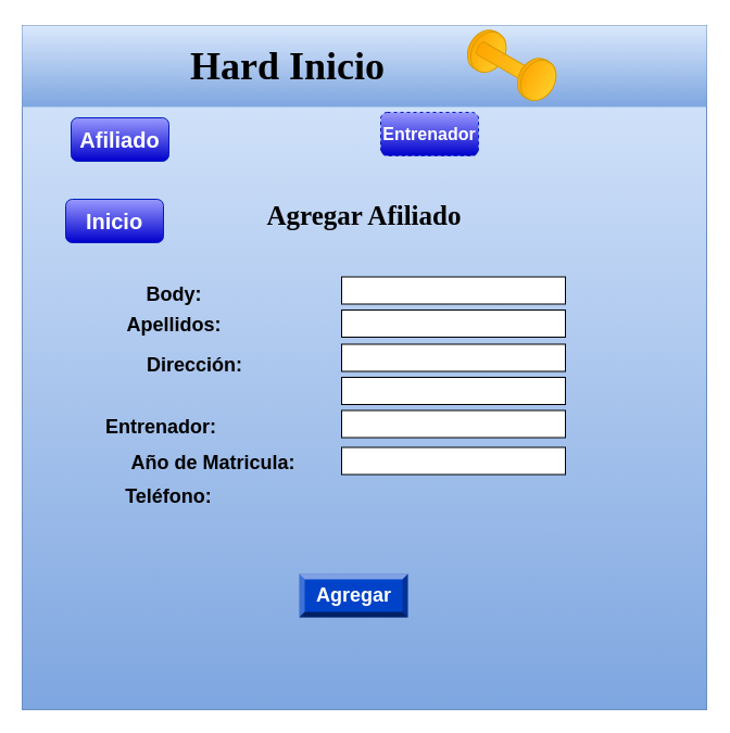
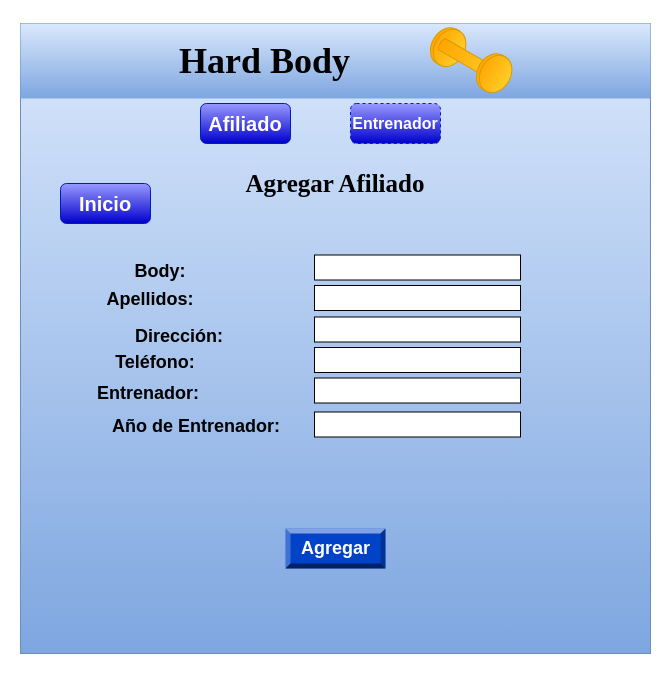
- <mxCell id="4" value="Hard Inicio" style="text;html=1;strokeColor=none;fillColor=none;align=center;verticalAlign=middle;whiteSpace=wrap;rounded=0;fontFamily=Tahoma;fontStyle=1;fontSize=36;" parent="1" vertex="1"><mxGeometry x="130" y="20.5" width="269" height="80" as="geometry" /></mxCell>
+ <mxCell id="4" value="Hard Body" style="text;html=1;strokeColor=none;fillColor=none;align=center;verticalAlign=middle;whiteSpace=wrap;rounded=0;fontFamily=Tahoma;fontStyle=1;fontSize=36;" parent="1" vertex="1"><mxGeometry x="130" y="20.5" width="269" height="80" as="geometry" /></mxCell>
- <mxCell id="10" value="&lt;h1 style=&quot;font-size: 20px;&quot;&gt;Afiliado&lt;/h1&gt;" style="rounded=1;whiteSpace=wrap;html=1;fillColor=#9999FF;strokeColor=#001DBC;fontColor=#ffffff;gradientColor=#0000CC;fontSize=20;" parent="1" vertex="1"><mxGeometry x="65" y="108" width="90" height="40" as="geometry" /></mxCell>
+ <mxCell id="10" value="&lt;h1 style=&quot;font-size: 20px;&quot;&gt;Afiliado&lt;/h1&gt;" style="rounded=1;whiteSpace=wrap;html=1;fillColor=#9999FF;strokeColor=#001DBC;fontColor=#ffffff;gradientColor=#0000CC;fontSize=20;" parent="1" vertex="1"><mxGeometry x="200" y="103" width="90" height="40" as="geometry" /></mxCell>
- <mxCell id="13" value="Agregar Afiliado" style="text;html=1;strokeColor=none;fillColor=none;align=center;verticalAlign=middle;whiteSpace=wrap;rounded=0;fontFamily=Tahoma;fontStyle=1;fontSize=25;" parent="1" vertex="1"><mxGeometry x="180" y="158" width="310" height="80" as="geometry" /></mxCell>
+ <mxCell id="13" value="Agregar Afiliado" style="text;html=1;strokeColor=none;fillColor=none;align=center;verticalAlign=middle;whiteSpace=wrap;rounded=0;fontFamily=Tahoma;fontStyle=1;fontSize=25;" parent="1" vertex="1"><mxGeometry x="180" y="143" width="310" height="80" as="geometry" /></mxCell>
- <mxCell id="15" value="&lt;font style=&quot;font-size: 18px&quot;&gt;&lt;b&gt;Apellidos:&lt;/b&gt;&lt;/font&gt;" style="text;html=1;strokeColor=none;fillColor=none;align=center;verticalAlign=middle;whiteSpace=wrap;rounded=0;fontSize=25;" parent="1" vertex="1"><mxGeometry x="140" y="285" width="40" height="20" as="geometry" /></mxCell>
+ <mxCell id="15" value="&lt;font style=&quot;font-size: 18px&quot;&gt;&lt;b&gt;Apellidos:&lt;/b&gt;&lt;/font&gt;" style="text;html=1;strokeColor=none;fillColor=none;align=center;verticalAlign=middle;whiteSpace=wrap;rounded=0;fontSize=25;" parent="1" vertex="1"><mxGeometry x="130" y="285" width="40" height="20" as="geometry" /></mxCell>
- <mxCell id="24" value="&lt;span style=&quot;font-size: 18px&quot;&gt;&lt;b&gt;Año de Matricula:&lt;/b&gt;&lt;/span&gt;" style="text;html=1;strokeColor=none;fillColor=none;align=center;verticalAlign=middle;whiteSpace=wrap;rounded=0;fontSize=25;" parent="1" vertex="1"><mxGeometry x="68" y="411.5" width="256" height="20" as="geometry" /></mxCell>
+ <mxCell id="24" value="&lt;span style=&quot;font-size: 18px&quot;&gt;&lt;b&gt;Año de Entrenador:&lt;/b&gt;&lt;/span&gt;" style="text;html=1;strokeColor=none;fillColor=none;align=center;verticalAlign=middle;whiteSpace=wrap;rounded=0;fontSize=25;" parent="1" vertex="1"><mxGeometry x="68" y="411.5" width="256" height="20" as="geometry" /></mxCell>
- <mxCell id="17" value="&lt;span style=&quot;font-size: 18px&quot;&gt;&lt;b&gt;Teléfono:&lt;/b&gt;&lt;/span&gt;" style="text;html=1;strokeColor=none;fillColor=none;align=center;verticalAlign=middle;whiteSpace=wrap;rounded=0;fontSize=25;" parent="1" vertex="1"><mxGeometry x="27" y="443" width="256" height="20" as="geometry" /></mxCell>
+ <mxCell id="17" value="&lt;span style=&quot;font-size: 18px&quot;&gt;&lt;b&gt;Teléfono:&lt;/b&gt;&lt;/span&gt;" style="text;html=1;strokeColor=none;fillColor=none;align=center;verticalAlign=middle;whiteSpace=wrap;rounded=0;fontSize=25;" parent="1" vertex="1"><mxGeometry x="27" y="348" width="256" height="20" as="geometry" /></mxCell>
- <mxCell id="12" value="&lt;font color=&quot;#ffffff&quot;&gt;&lt;b&gt;Agregar&lt;/b&gt;&lt;/font&gt;" style="labelPosition=center;verticalLabelPosition=middle;align=center;html=1;shape=mxgraph.basic.shaded_button;dx=5;fillColor=#0043C9;strokeColor=none;fontSize=18;" parent="1" vertex="1"><mxGeometry x="275" y="528" width="100" height="40" as="geometry" /></mxCell>
+ <mxCell id="12" value="&lt;font color=&quot;#ffffff&quot;&gt;&lt;b&gt;Agregar&lt;/b&gt;&lt;/font&gt;" style="labelPosition=center;verticalLabelPosition=middle;align=center;html=1;shape=mxgraph.basic.shaded_button;dx=5;fillColor=#0043C9;strokeColor=none;fontSize=18;" parent="1" vertex="1"><mxGeometry x="285" y="528" width="100" height="40" as="geometry" /></mxCell>
